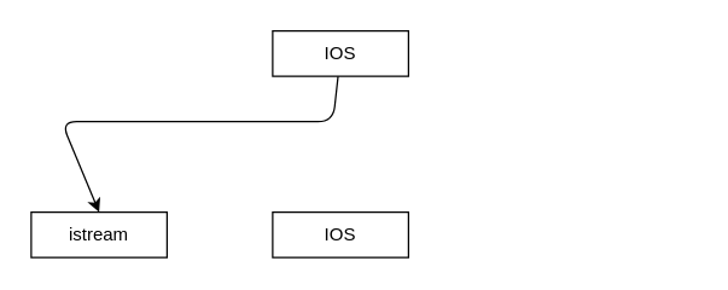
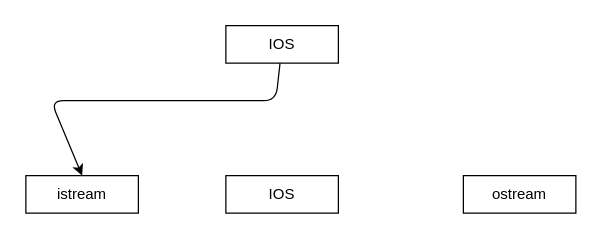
+ <mxCell id="6" value="ostream" style="rounded=0;whiteSpace=wrap;html=1;" vertex="1" parent="1"><mxGeometry x="370" y="140" width="90" height="30" as="geometry" /></mxCell>
